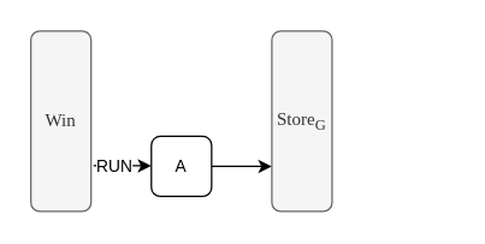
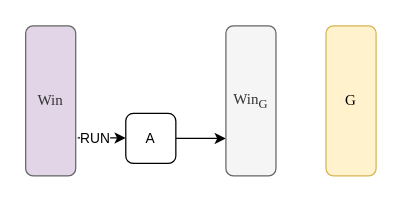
- <mxCell id="7" value="&lt;font face=&quot;Georgia&quot;&gt;Win&lt;/font&gt;" style="rounded=1;whiteSpace=wrap;html=1;fillColor=#f5f5f5;strokeColor=#666666;fontColor=#333333;" parent="1" vertex="1"><mxGeometry x="20" y="20" width="40" height="120" as="geometry" /></mxCell>
+ <mxCell id="7" value="&lt;font face=&quot;Georgia&quot;&gt;Win&lt;/font&gt;" style="rounded=1;whiteSpace=wrap;html=1;fillColor=#e1d5e7;strokeColor=#666666;fontColor=#333333;" parent="1" vertex="1"><mxGeometry x="20" y="20" width="40" height="120" as="geometry" /></mxCell>
- <mxCell id="6" value="&lt;font face=&quot;Georgia&quot;&gt;Store&lt;sub&gt;G&lt;/sub&gt;&lt;/font&gt;" style="rounded=1;whiteSpace=wrap;html=1;fillColor=#f5f5f5;strokeColor=#666666;fontColor=#333333;" parent="1" vertex="1"><mxGeometry x="180" y="20" width="40" height="120" as="geometry" /></mxCell>
+ <mxCell id="6" value="&lt;font face=&quot;Georgia&quot;&gt;Win&lt;sub&gt;G&lt;/sub&gt;&lt;/font&gt;" style="rounded=1;whiteSpace=wrap;html=1;fillColor=#f5f5f5;strokeColor=#666666;fontColor=#333333;" parent="1" vertex="1"><mxGeometry x="180" y="20" width="40" height="120" as="geometry" /></mxCell>
+ <mxCell id="5" value="G" style="rounded=1;whiteSpace=wrap;html=1;fillColor=#fff2cc;strokeColor=#d6b656;fontFamily=Georgia;" parent="1" vertex="1"><mxGeometry x="260" y="20" width="40" height="120" as="geometry" /></mxCell>
